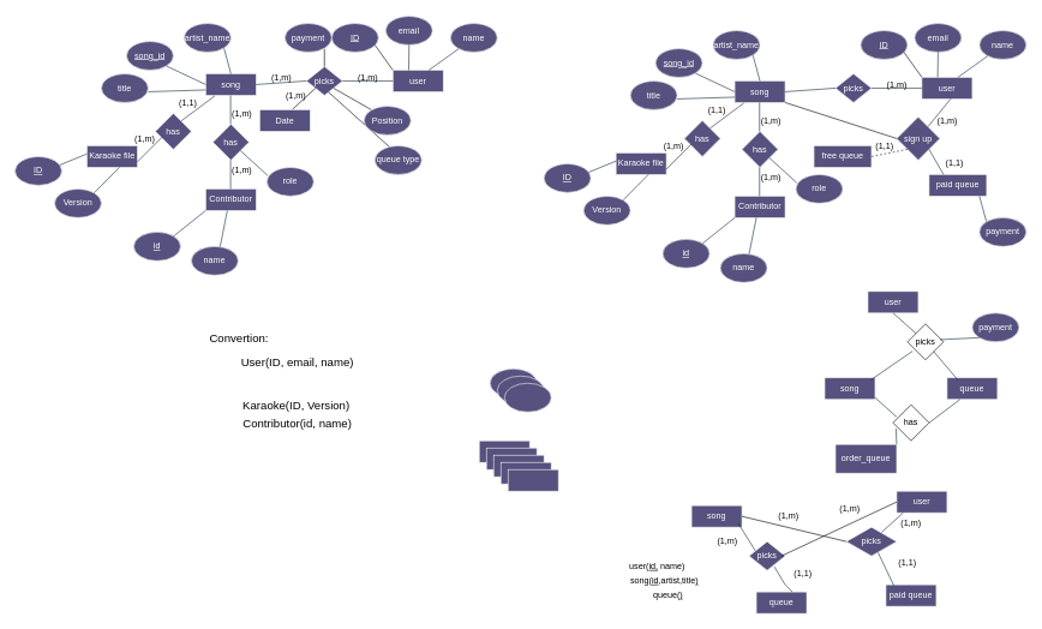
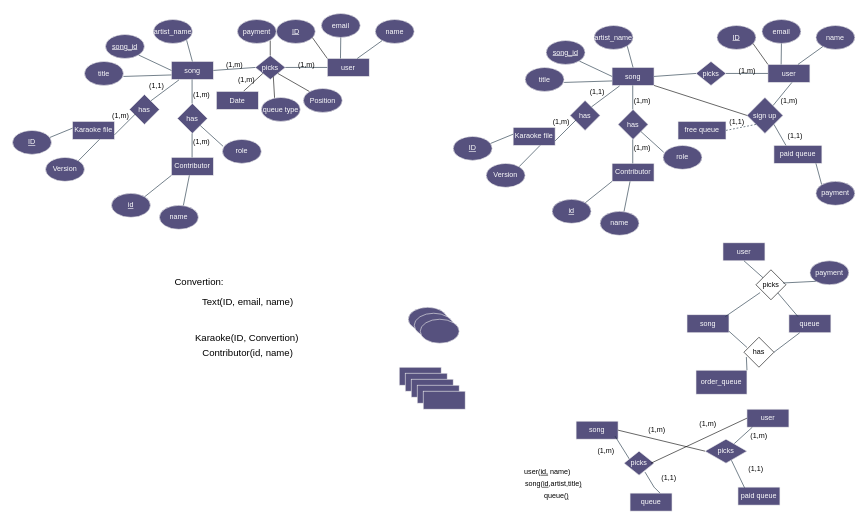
- <mxCell id="148" value="queue type" style="ellipse;whiteSpace=wrap;html=1;labelBackgroundColor=none;fillColor=#56517E;strokeColor=#EEEEEE;fontColor=#FFFFFF;" parent="1" vertex="1"><mxGeometry x="520" y="202" width="65" height="40" as="geometry" /></mxCell>
+ <mxCell id="148" value="queue type" style="ellipse;whiteSpace=wrap;html=1;labelBackgroundColor=none;fillColor=#56517E;strokeColor=#EEEEEE;fontColor=#FFFFFF;" parent="1" vertex="1"><mxGeometry x="435" y="162" width="65" height="40" as="geometry" /></mxCell>
- <mxCell id="107" value="User(ID, email, name)" style="text;html=1;align=center;verticalAlign=middle;whiteSpace=wrap;rounded=0;fontSize=16;" parent="1" vertex="1"><mxGeometry x="295" y="487" width="235" height="30" as="geometry" /></mxCell>
+ <mxCell id="107" value="Text(ID, email, name)" style="text;html=1;align=center;verticalAlign=middle;whiteSpace=wrap;rounded=0;fontSize=16;" parent="1" vertex="1"><mxGeometry x="295" y="487" width="235" height="30" as="geometry" /></mxCell>
- <mxCell id="108" value="Karaoke(ID, Version)" style="text;html=1;align=center;verticalAlign=middle;whiteSpace=wrap;rounded=0;fontSize=16;" parent="1" vertex="1"><mxGeometry x="286.25" y="547" width="250" height="30" as="geometry" /></mxCell>
+ <mxCell id="108" value="Karaoke(ID, Convertion)" style="text;html=1;align=center;verticalAlign=middle;whiteSpace=wrap;rounded=0;fontSize=16;" parent="1" vertex="1"><mxGeometry x="286.25" y="547" width="250" height="30" as="geometry" /></mxCell>
